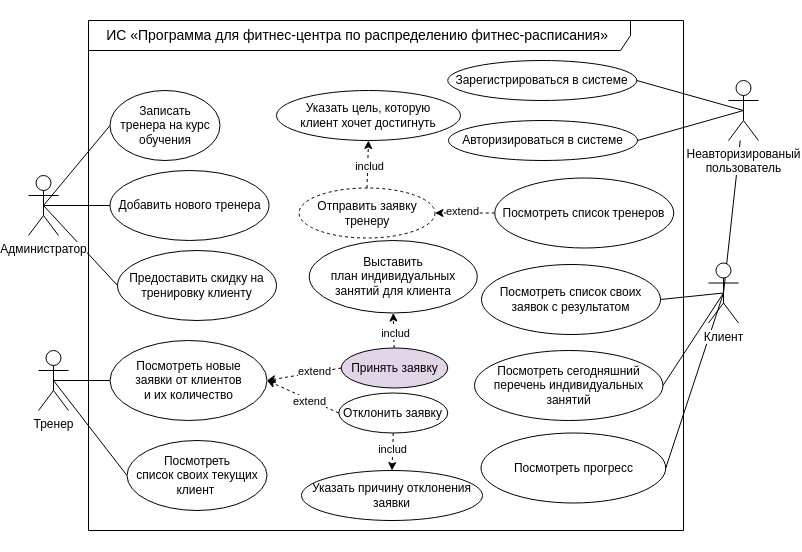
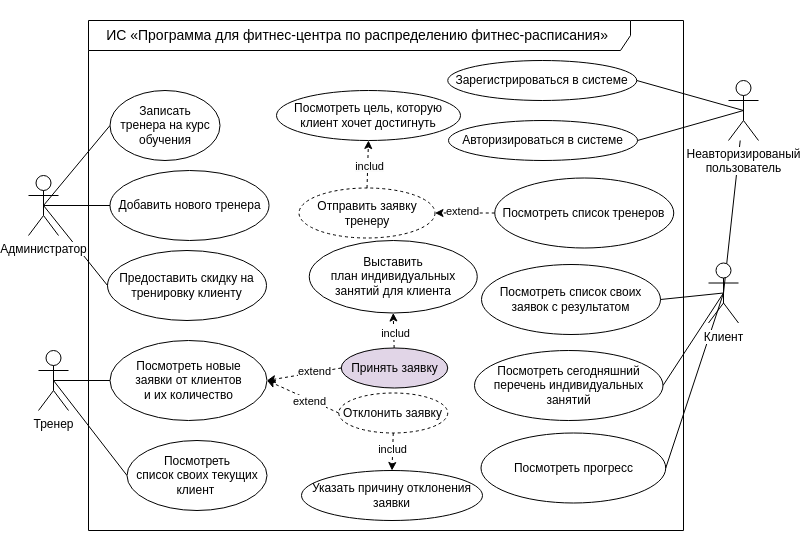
- <mxCell id="29" value="Указать цель, которую&lt;div&gt;клиент хочет достигнуть&lt;/div&gt;" style="ellipse;whiteSpace=wrap;html=1;" parent="5" vertex="1"><mxGeometry x="188" y="70" width="184" height="50" as="geometry" /></mxCell>
+ <mxCell id="29" value="Посмотреть цель, которую&lt;div&gt;клиент хочет достигнуть&lt;/div&gt;" style="ellipse;whiteSpace=wrap;html=1;" parent="5" vertex="1"><mxGeometry x="188" y="70" width="184" height="50" as="geometry" /></mxCell>
- <mxCell id="7" value="&lt;span&gt;Предоставить&amp;nbsp;&lt;/span&gt;&lt;span style=&quot;background-color: transparent; color: light-dark(rgb(0, 0, 0), rgb(255, 255, 255));&quot;&gt;скидку&amp;nbsp;&lt;/span&gt;&lt;span style=&quot;background-color: transparent; color: light-dark(rgb(0, 0, 0), rgb(255, 255, 255));&quot;&gt;на тренировку&amp;nbsp;&lt;/span&gt;&lt;span style=&quot;background-color: transparent; color: light-dark(rgb(0, 0, 0), rgb(255, 255, 255));&quot;&gt;клиенту&lt;/span&gt;" style="ellipse;whiteSpace=wrap;html=1;" parent="5" vertex="1"><mxGeometry x="29" y="230" width="159" height="70" as="geometry" /></mxCell>
+ <mxCell id="7" value="&lt;span&gt;Предоставить&amp;nbsp;&lt;/span&gt;&lt;span style=&quot;background-color: transparent; color: light-dark(rgb(0, 0, 0), rgb(255, 255, 255));&quot;&gt;скидку&amp;nbsp;&lt;/span&gt;&lt;span style=&quot;background-color: transparent; color: light-dark(rgb(0, 0, 0), rgb(255, 255, 255));&quot;&gt;на тренировку&amp;nbsp;&lt;/span&gt;&lt;span style=&quot;background-color: transparent; color: light-dark(rgb(0, 0, 0), rgb(255, 255, 255));&quot;&gt;клиенту&lt;/span&gt;" style="ellipse;whiteSpace=wrap;html=1;" parent="5" vertex="1"><mxGeometry x="19" y="230" width="159" height="70" as="geometry" /></mxCell>
- <mxCell id="20" value="Отклонить заявку" style="ellipse;whiteSpace=wrap;html=1;" parent="5" vertex="1"><mxGeometry x="250.25" y="372.5" width="109" height="40" as="geometry" /></mxCell>
+ <mxCell id="20" value="Отклонить заявку" style="ellipse;whiteSpace=wrap;html=1;dashed=1;" parent="5" vertex="1"><mxGeometry x="250.25" y="372.5" width="109" height="40" as="geometry" /></mxCell>
